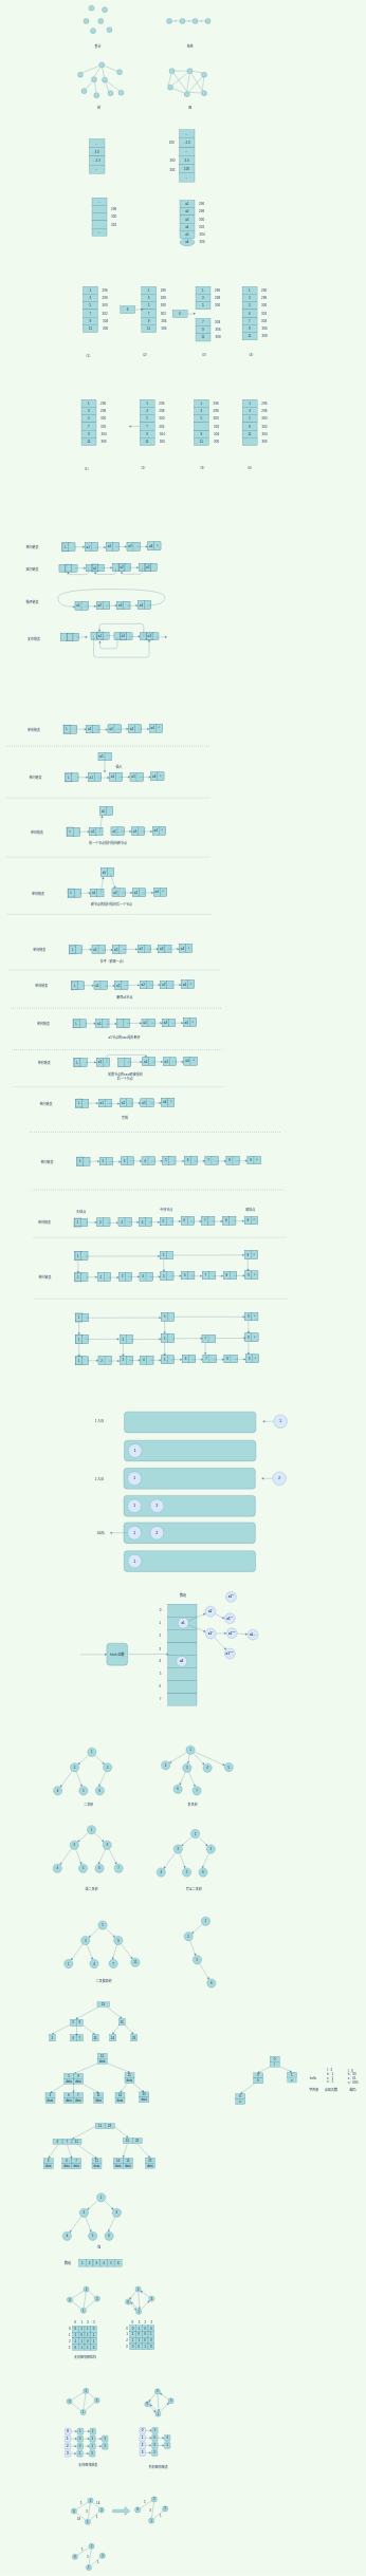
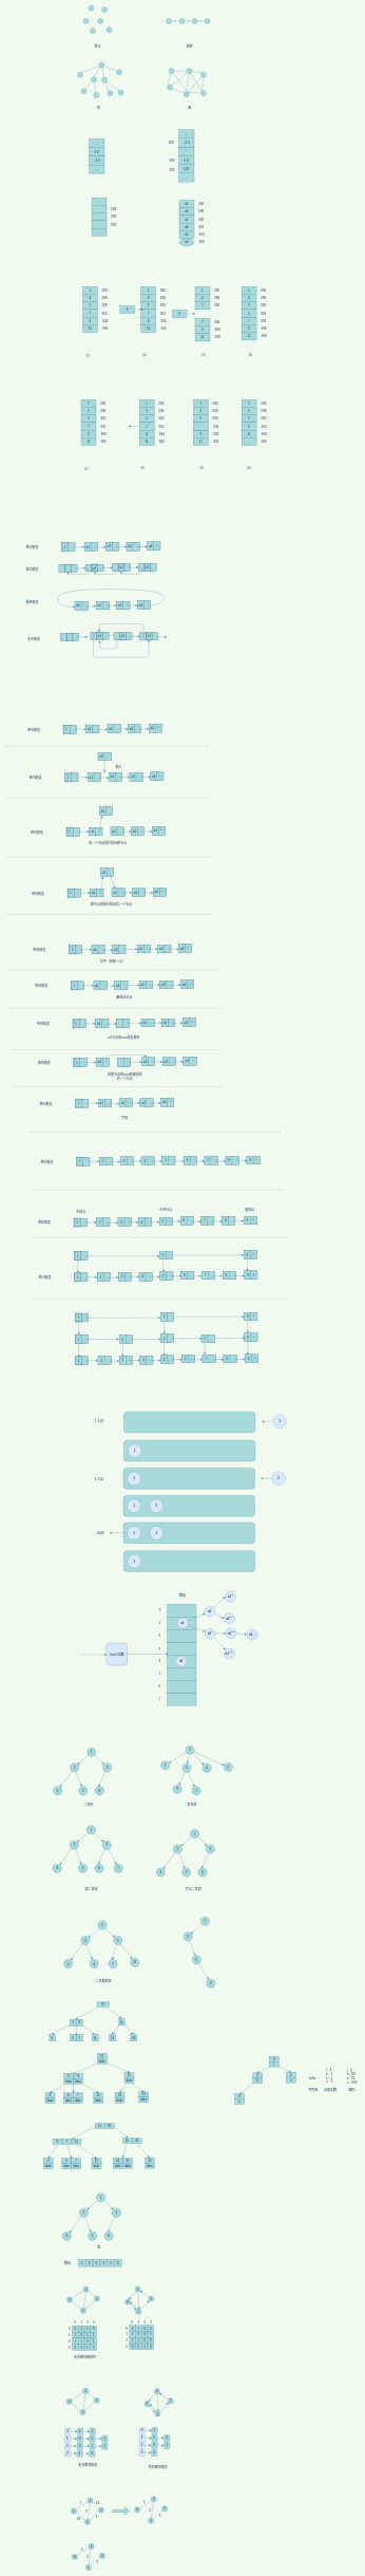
+ <mxCell id="869" style="rounded=1;sketch=0;orthogonalLoop=1;jettySize=auto;html=1;entryX=-0.017;entryY=0.471;entryDx=0;entryDy=0;entryPerimeter=0;fontColor=#1D3557;strokeColor=#457B9D;fillColor=#A8DADC;" edge="1" parent="1" source="871" target="872"><mxGeometry relative="1" as="geometry" /></mxCell>
- <mxCell id="850" value="hash 函数" style="rounded=1;whiteSpace=wrap;html=1;sketch=0;fontColor=#1D3557;strokeColor=#457B9D;fillColor=#A8DADC;" vertex="1" parent="1"><mxGeometry x="402.5" y="6220" width="79" height="84" as="geometry" /></mxCell>
+ <mxCell id="850" value="hash 函数" style="rounded=1;whiteSpace=wrap;html=1;sketch=0;fontColor=#1D3557;strokeColor=#457B9D;fillColor=#dae8fc;" vertex="1" parent="1"><mxGeometry x="402.5" y="6220" width="79" height="84" as="geometry" /></mxCell>
- <mxCell id="1210" value="e" style="rounded=0;whiteSpace=wrap;html=1;sketch=0;fontColor=#1D3557;strokeColor=#457B9D;fillColor=#A8DADC;dashed=1;" vertex="1" parent="1208"><mxGeometry y="20" width="36" height="20" as="geometry" /></mxCell>
+ <mxCell id="1210" value="e" style="rounded=0;whiteSpace=wrap;html=1;sketch=0;fontColor=#1D3557;strokeColor=#457B9D;fillColor=#A8DADC;" vertex="1" parent="1208"><mxGeometry y="20" width="36" height="20" as="geometry" /></mxCell>
